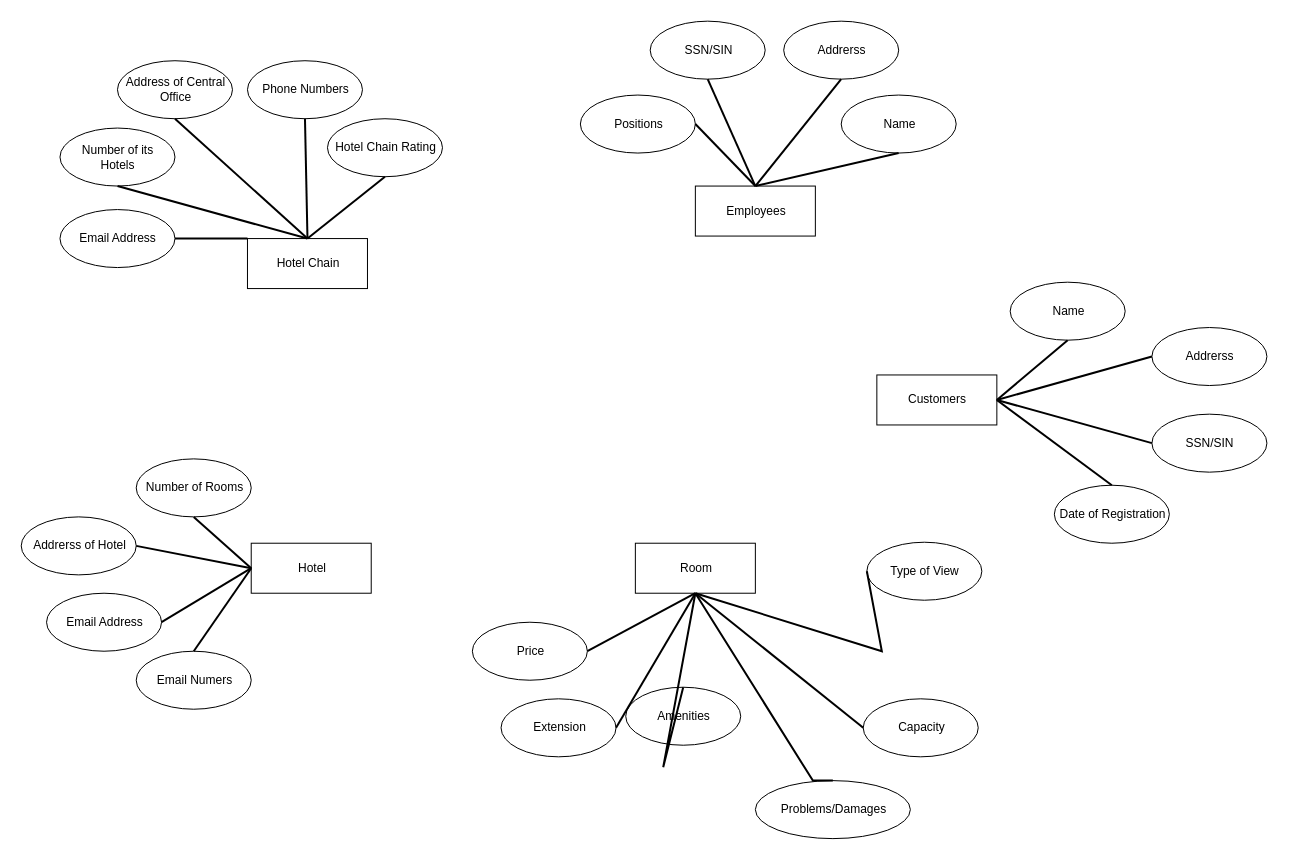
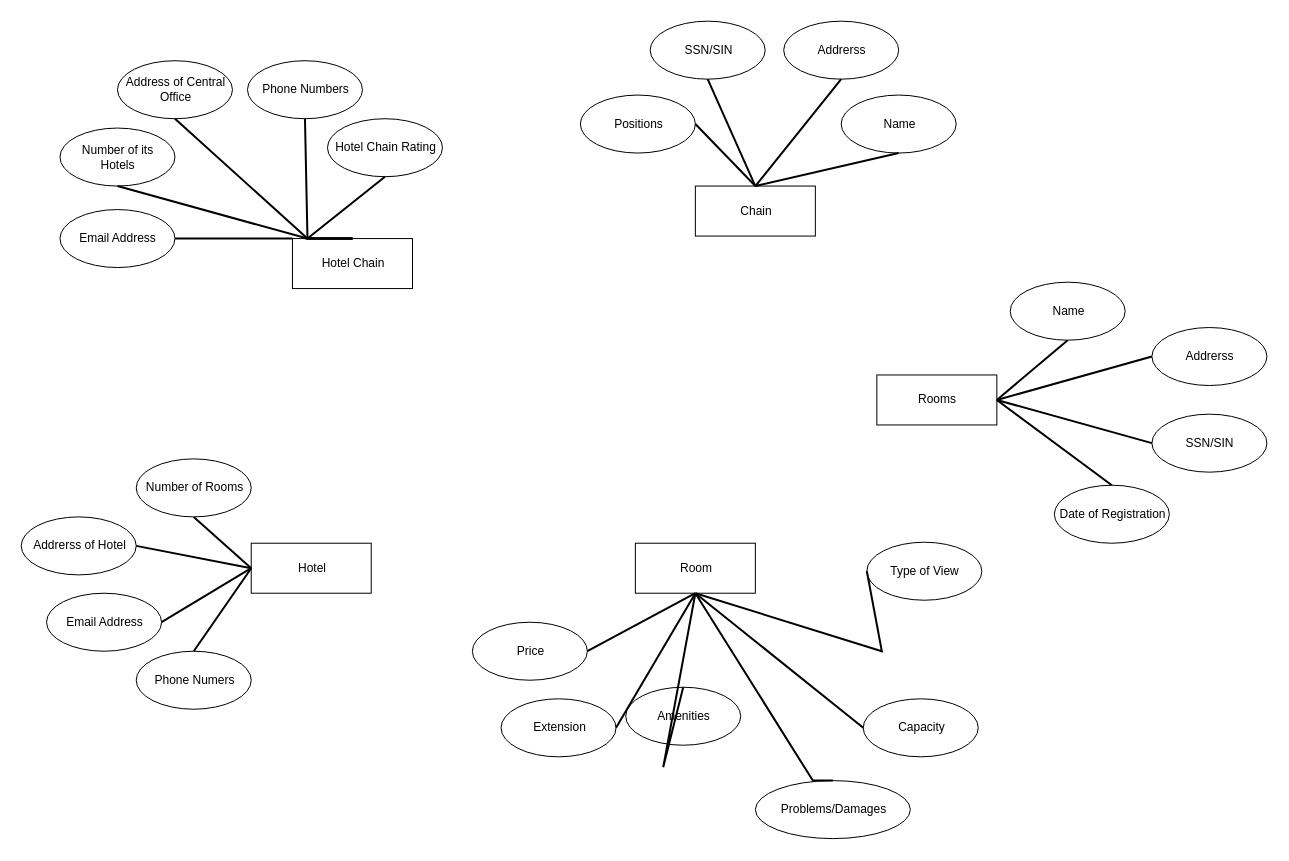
- <mxCell id="6" value="&lt;div style='width: 113.0px;height:auto;word-break: break-word;'&gt;&lt;div align=&quot;center&quot;&gt;&lt;span style=&quot;text-decoration:none;font-family:Arial;font-size:12px; line-height: 0;&quot;&gt;&lt;span style=&quot;text-decoration:none; line-height: normal;&quot;&gt;Employees&lt;/span&gt;&lt;/span&gt;&lt;/div&gt;&lt;/div&gt;" style="shape=rect;shadow=0;strokeWidth=1;fillColor=#FFFFFF;strokeColor=#000000;opacity=100.0;html=1;nl2Br=0;verticalAlign=middle;align=center;spacingLeft=2.0;spacingRight=0;whiteSpace=wrap;gliffyId=18;" parent="1" vertex="1"><mxGeometry x="694.859" y="185.557" width="120" height="50" as="geometry" /></mxCell>
+ <mxCell id="6" value="&lt;div style='width: 113.0px;height:auto;word-break: break-word;'&gt;&lt;div align=&quot;center&quot;&gt;&lt;span style=&quot;text-decoration:none;font-family:Arial;font-size:12px; line-height: 0;&quot;&gt;&lt;span style=&quot;text-decoration:none; line-height: normal;&quot;&gt;Chain&lt;/span&gt;&lt;/span&gt;&lt;/div&gt;&lt;/div&gt;" style="shape=rect;shadow=0;strokeWidth=1;fillColor=#FFFFFF;strokeColor=#000000;opacity=100.0;html=1;nl2Br=0;verticalAlign=middle;align=center;spacingLeft=2.0;spacingRight=0;whiteSpace=wrap;gliffyId=18;" parent="1" vertex="1"><mxGeometry x="694.859" y="185.557" width="120" height="50" as="geometry" /></mxCell>
- <mxCell id="2" value="&lt;div style='width: 113.0px;height:auto;word-break: break-word;'&gt;&lt;div align=&quot;center&quot;&gt;&lt;span style=&quot;text-decoration:none;font-family:Arial;font-size:12px; line-height: 0;&quot;&gt;&lt;span style=&quot;text-decoration:none; line-height: normal;&quot;&gt;Hotel Chain&lt;/span&gt;&lt;/span&gt;&lt;/div&gt;&lt;/div&gt;" style="shape=rect;shadow=0;strokeWidth=1;fillColor=#FFFFFF;strokeColor=#000000;opacity=100.0;html=1;nl2Br=0;verticalAlign=middle;align=center;spacingLeft=2.0;spacingRight=0;whiteSpace=wrap;gliffyId=9;" parent="1" vertex="1"><mxGeometry x="246.966" y="238.057" width="120" height="50" as="geometry" /></mxCell>
+ <mxCell id="2" value="&lt;div style='width: 113.0px;height:auto;word-break: break-word;'&gt;&lt;div align=&quot;center&quot;&gt;&lt;span style=&quot;text-decoration:none;font-family:Arial;font-size:12px; line-height: 0;&quot;&gt;&lt;span style=&quot;text-decoration:none; line-height: normal;&quot;&gt;Hotel Chain&lt;/span&gt;&lt;/span&gt;&lt;/div&gt;&lt;/div&gt;" style="shape=rect;shadow=0;strokeWidth=1;fillColor=#FFFFFF;strokeColor=#000000;opacity=100.0;html=1;nl2Br=0;verticalAlign=middle;align=center;spacingLeft=2.0;spacingRight=0;whiteSpace=wrap;gliffyId=9;" parent="1" vertex="1"><mxGeometry x="291.966" y="238.057" width="120" height="50" as="geometry" /></mxCell>
- <mxCell id="5" value="&lt;div style='width: 113.0px;height:auto;word-break: break-word;'&gt;&lt;div align=&quot;center&quot;&gt;&lt;span style=&quot;text-decoration:none;font-family:Arial;font-size:12px; line-height: 0;&quot;&gt;&lt;span style=&quot;text-decoration:none; line-height: normal;&quot;&gt;Customers&lt;/span&gt;&lt;/span&gt;&lt;/div&gt;&lt;/div&gt;" style="shape=rect;shadow=0;strokeWidth=1;fillColor=#FFFFFF;strokeColor=#000000;opacity=100.0;html=1;nl2Br=0;verticalAlign=middle;align=center;spacingLeft=2.0;spacingRight=0;whiteSpace=wrap;gliffyId=16;" parent="1" vertex="1"><mxGeometry x="876.35" y="374.457" width="120" height="50" as="geometry" /></mxCell>
+ <mxCell id="5" value="&lt;div style='width: 113.0px;height:auto;word-break: break-word;'&gt;&lt;div align=&quot;center&quot;&gt;&lt;span style=&quot;text-decoration:none;font-family:Arial;font-size:12px; line-height: 0;&quot;&gt;&lt;span style=&quot;text-decoration:none; line-height: normal;&quot;&gt;Rooms&lt;/span&gt;&lt;/span&gt;&lt;/div&gt;&lt;/div&gt;" style="shape=rect;shadow=0;strokeWidth=1;fillColor=#FFFFFF;strokeColor=#000000;opacity=100.0;html=1;nl2Br=0;verticalAlign=middle;align=center;spacingLeft=2.0;spacingRight=0;whiteSpace=wrap;gliffyId=16;" parent="1" vertex="1"><mxGeometry x="876.35" y="374.457" width="120" height="50" as="geometry" /></mxCell>
- <mxCell id="20" value="&lt;div style='width: 108.0px;height:auto;word-break: break-word;'&gt;&lt;div align=&quot;center&quot;&gt;&lt;span style=&quot;text-decoration:none;font-family:Arial;font-size:12px; line-height: 0;&quot;&gt;&lt;span style=&quot;text-decoration:none; line-height: normal;&quot;&gt;Email Numers&lt;/span&gt;&lt;/span&gt;&lt;/div&gt;&lt;/div&gt;" style="shape=ellipse;perimeter=ellipsePerimeter;shadow=0;strokeWidth=1;fillColor=#FFFFFF;strokeColor=#000000;opacity=100.0;html=1;nl2Br=0;verticalAlign=middle;align=center;spacingLeft=2.0;spacingRight=0;whiteSpace=wrap;gliffyId=59;" parent="1" vertex="1"><mxGeometry x="135.716" y="650.724" width="115" height="58" as="geometry" /></mxCell>
+ <mxCell id="20" value="&lt;div style='width: 108.0px;height:auto;word-break: break-word;'&gt;&lt;div align=&quot;center&quot;&gt;&lt;span style=&quot;text-decoration:none;font-family:Arial;font-size:12px; line-height: 0;&quot;&gt;&lt;span style=&quot;text-decoration:none; line-height: normal;&quot;&gt;Phone Numers&lt;/span&gt;&lt;/span&gt;&lt;/div&gt;&lt;/div&gt;" style="shape=ellipse;perimeter=ellipsePerimeter;shadow=0;strokeWidth=1;fillColor=#FFFFFF;strokeColor=#000000;opacity=100.0;html=1;nl2Br=0;verticalAlign=middle;align=center;spacingLeft=2.0;spacingRight=0;whiteSpace=wrap;gliffyId=59;" parent="1" vertex="1"><mxGeometry x="135.716" y="650.724" width="115" height="58" as="geometry" /></mxCell>
